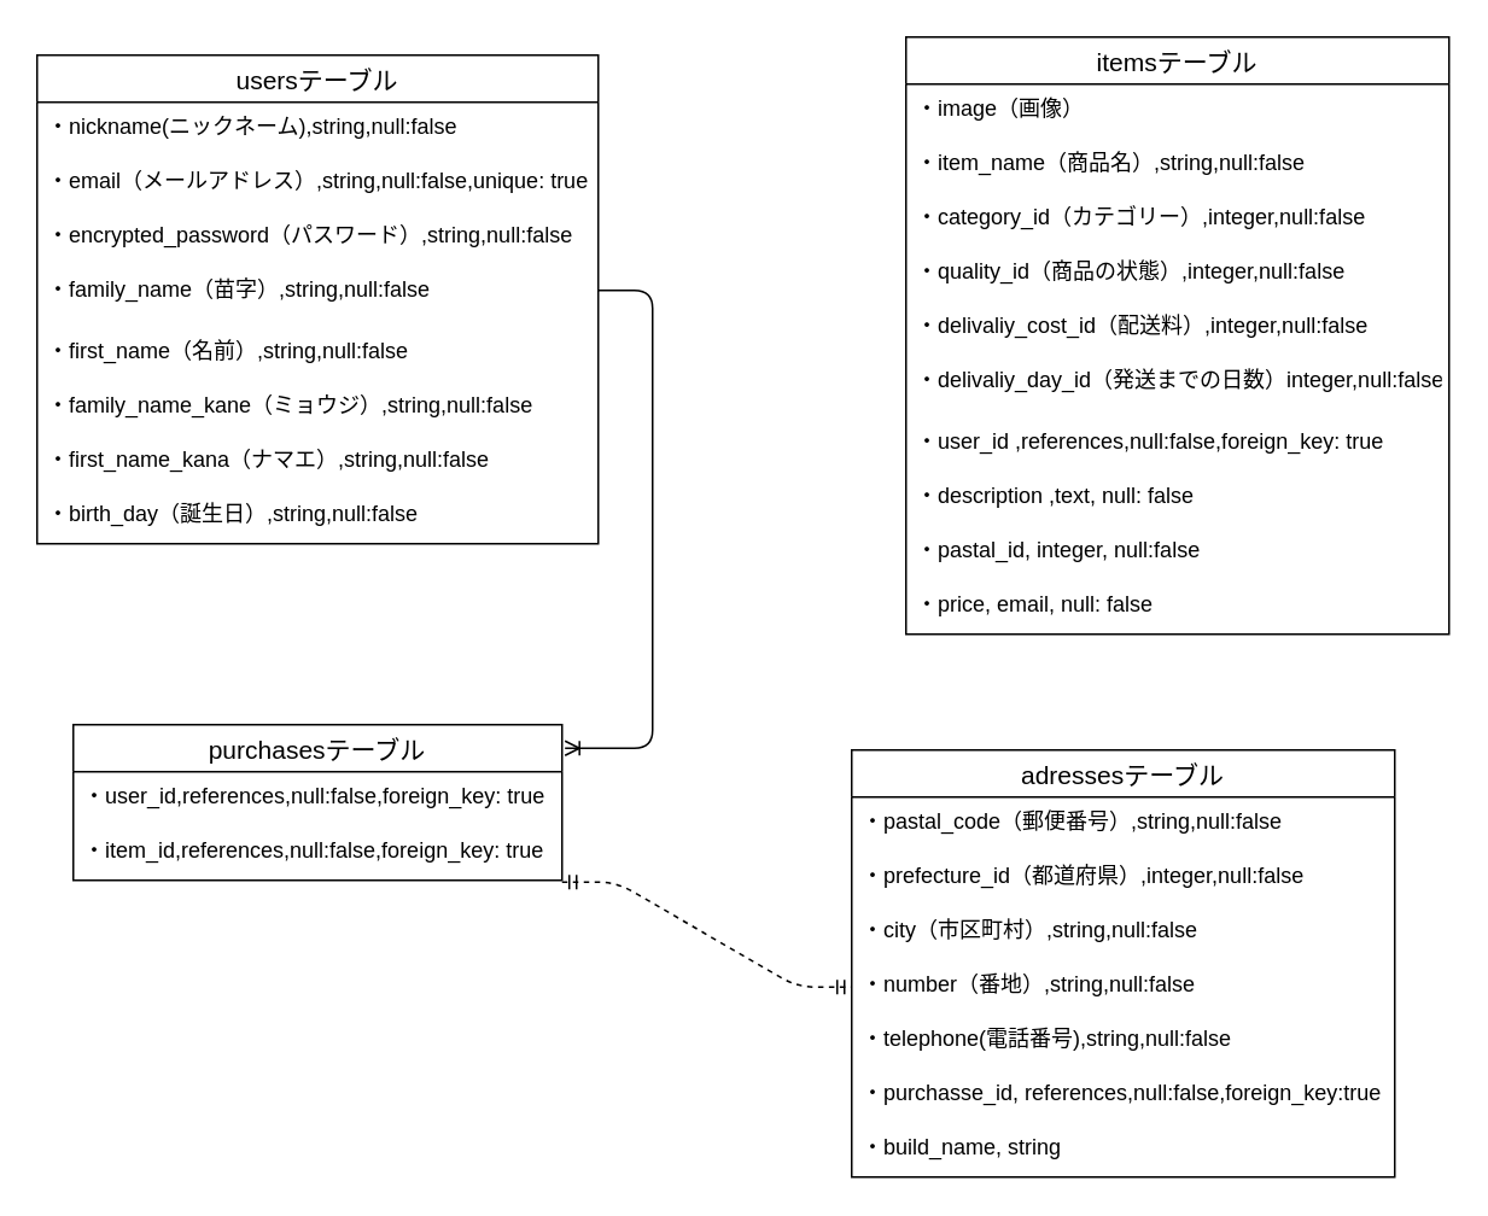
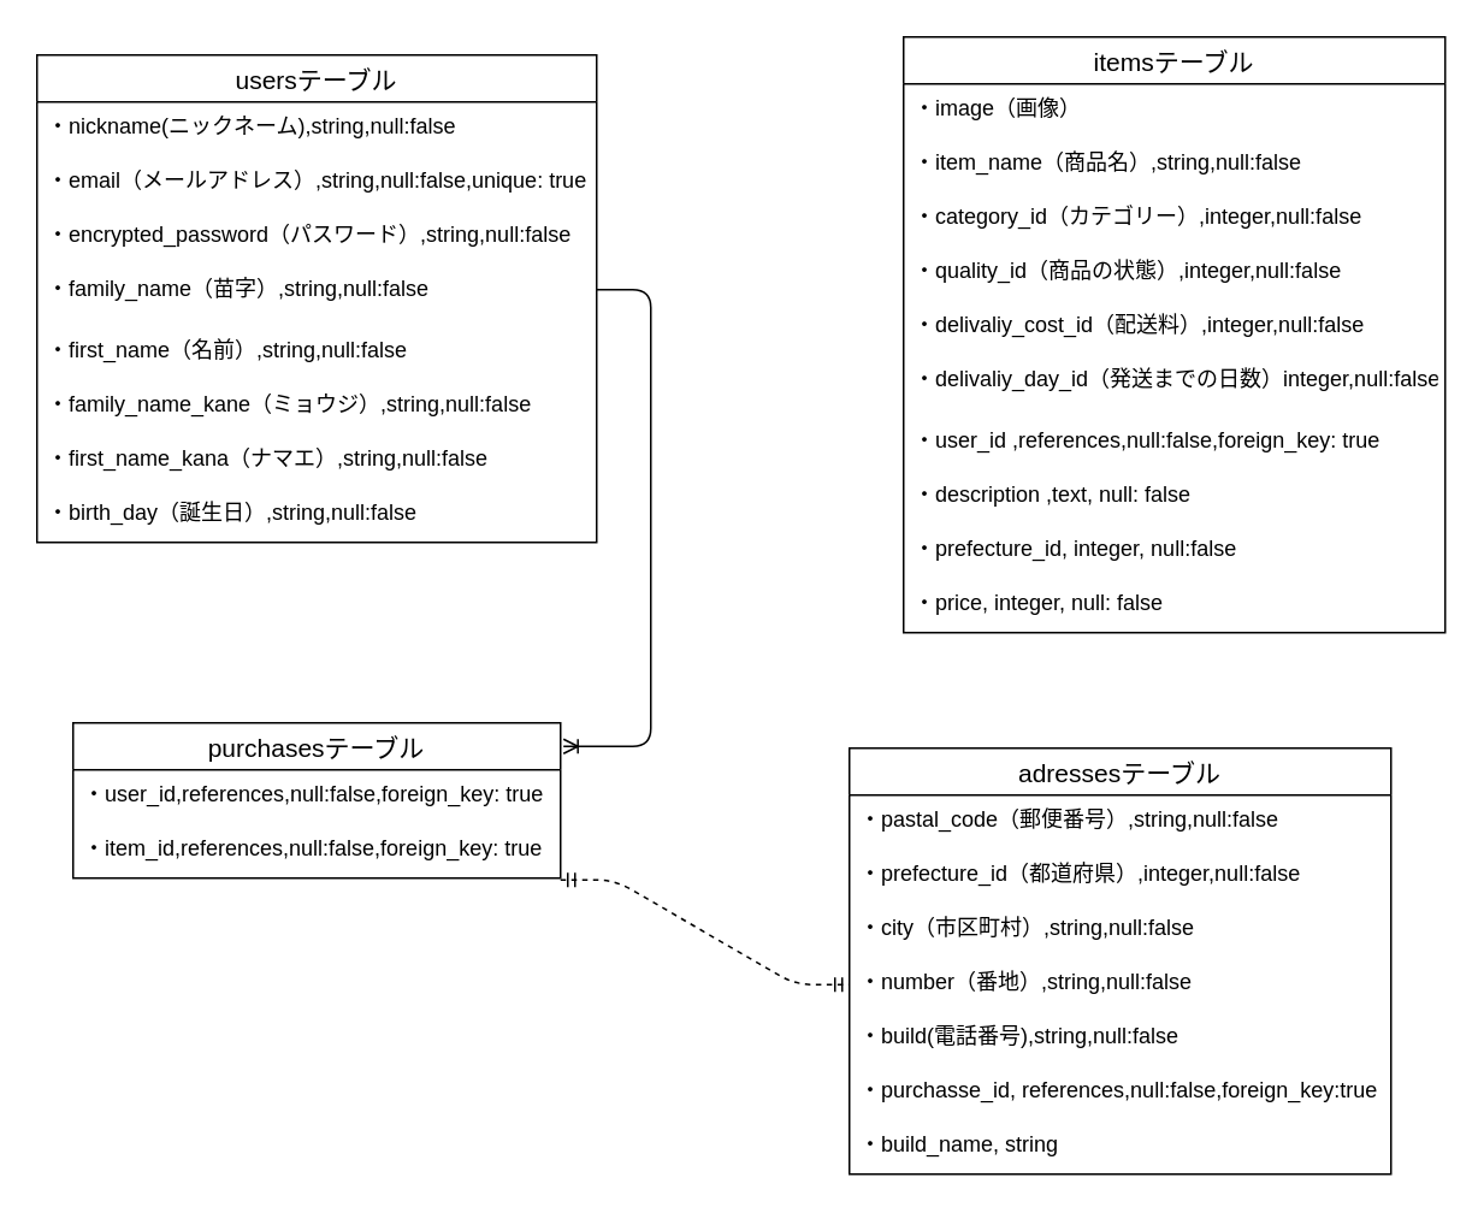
- <mxCell id="20" value="・pastal_id, integer, null:false" style="text;strokeColor=none;fillColor=none;spacingLeft=4;spacingRight=4;overflow=hidden;rotatable=0;points=[[0,0.5],[1,0.5]];portConstraint=eastwest;fontSize=12;" vertex="1" parent="11"><mxGeometry y="270" width="300" height="30" as="geometry" /></mxCell>
+ <mxCell id="20" value="・prefecture_id, integer, null:false" style="text;strokeColor=none;fillColor=none;spacingLeft=4;spacingRight=4;overflow=hidden;rotatable=0;points=[[0,0.5],[1,0.5]];portConstraint=eastwest;fontSize=12;" vertex="1" parent="11"><mxGeometry y="270" width="300" height="30" as="geometry" /></mxCell>
- <mxCell id="21" value="・price, email, null: false" style="text;strokeColor=none;fillColor=none;spacingLeft=4;spacingRight=4;overflow=hidden;rotatable=0;points=[[0,0.5],[1,0.5]];portConstraint=eastwest;fontSize=12;" vertex="1" parent="11"><mxGeometry y="300" width="300" height="30" as="geometry" /></mxCell>
+ <mxCell id="21" value="・price, integer, null: false" style="text;strokeColor=none;fillColor=none;spacingLeft=4;spacingRight=4;overflow=hidden;rotatable=0;points=[[0,0.5],[1,0.5]];portConstraint=eastwest;fontSize=12;" vertex="1" parent="11"><mxGeometry y="300" width="300" height="30" as="geometry" /></mxCell>
- <mxCell id="30" value="・telephone(電話番号),string,null:false" style="text;strokeColor=none;fillColor=none;spacingLeft=4;spacingRight=4;overflow=hidden;rotatable=0;points=[[0,0.5],[1,0.5]];portConstraint=eastwest;fontSize=12;" parent="25" vertex="1"><mxGeometry y="146" width="300" height="30" as="geometry" /></mxCell>
+ <mxCell id="30" value="・build(電話番号),string,null:false" style="text;strokeColor=none;fillColor=none;spacingLeft=4;spacingRight=4;overflow=hidden;rotatable=0;points=[[0,0.5],[1,0.5]];portConstraint=eastwest;fontSize=12;" parent="25" vertex="1"><mxGeometry y="146" width="300" height="30" as="geometry" /></mxCell>
